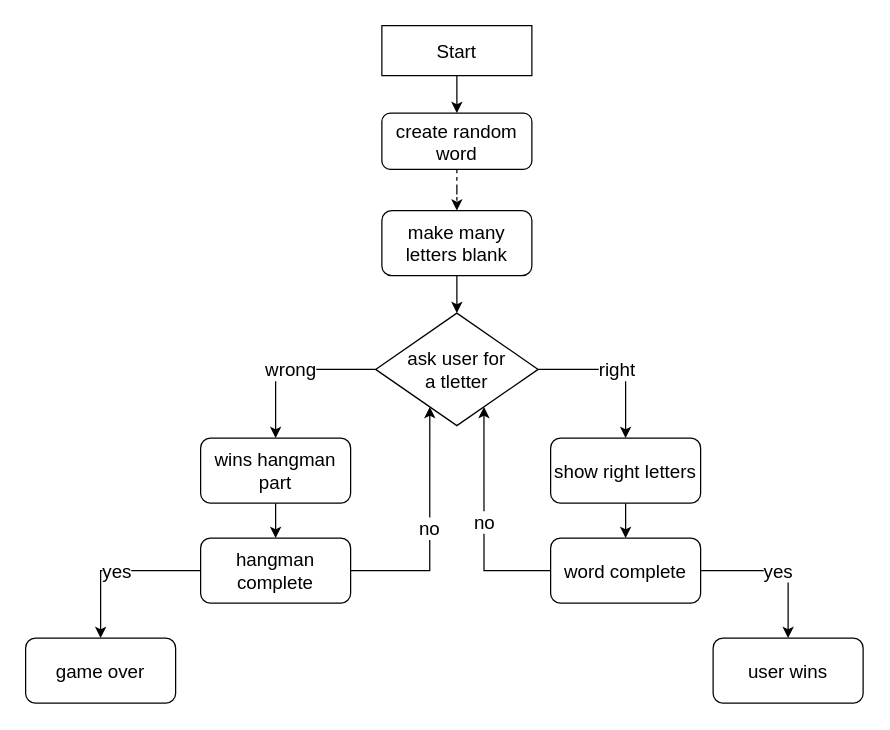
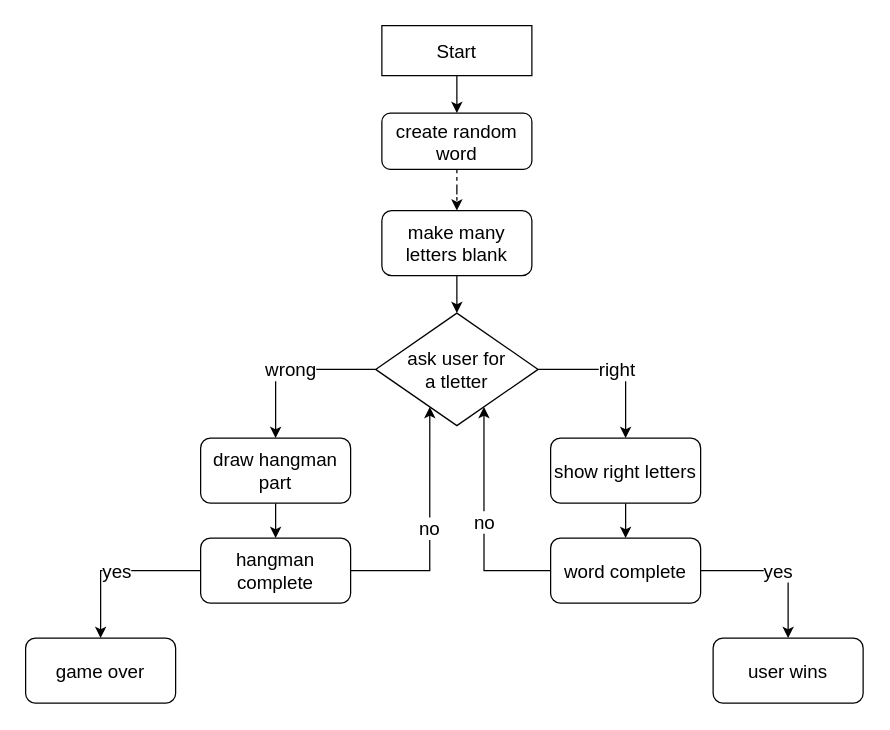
- <mxCell id="14" value="wins hangman part" style="rounded=1;whiteSpace=wrap;html=1;fontSize=15;" vertex="1" parent="1"><mxGeometry x="160" y="350" width="120" height="52" as="geometry" /></mxCell>
+ <mxCell id="14" value="draw hangman part" style="rounded=1;whiteSpace=wrap;html=1;fontSize=15;" vertex="1" parent="1"><mxGeometry x="160" y="350" width="120" height="52" as="geometry" /></mxCell>
